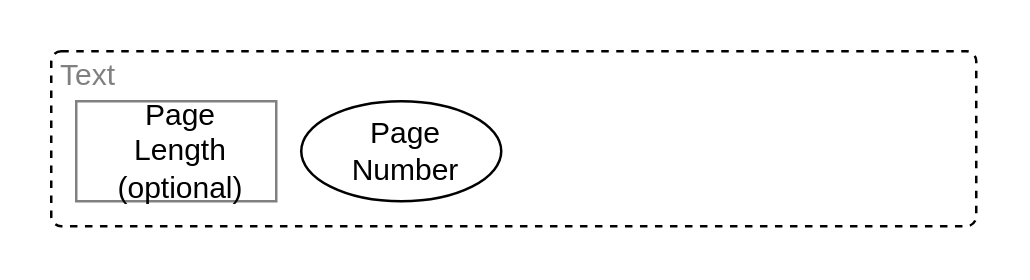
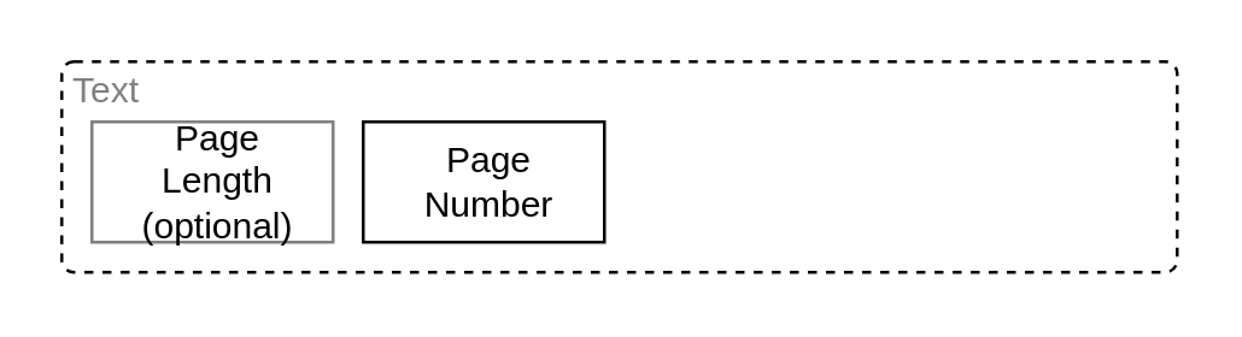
- <mxCell id="4" value="Page&lt;br&gt;Number" style="ellipse;whiteSpace=wrap;html=1;spacingBottom=0;spacingLeft=4;" vertex="1" parent="1"><mxGeometry x="120" y="40" width="80" height="40" as="geometry" /></mxCell>
+ <mxCell id="4" value="Page&lt;br&gt;Number" style="rounded=0;whiteSpace=wrap;html=1;spacingBottom=0;spacingLeft=4;" vertex="1" parent="1"><mxGeometry x="120" y="40" width="80" height="40" as="geometry" /></mxCell>
